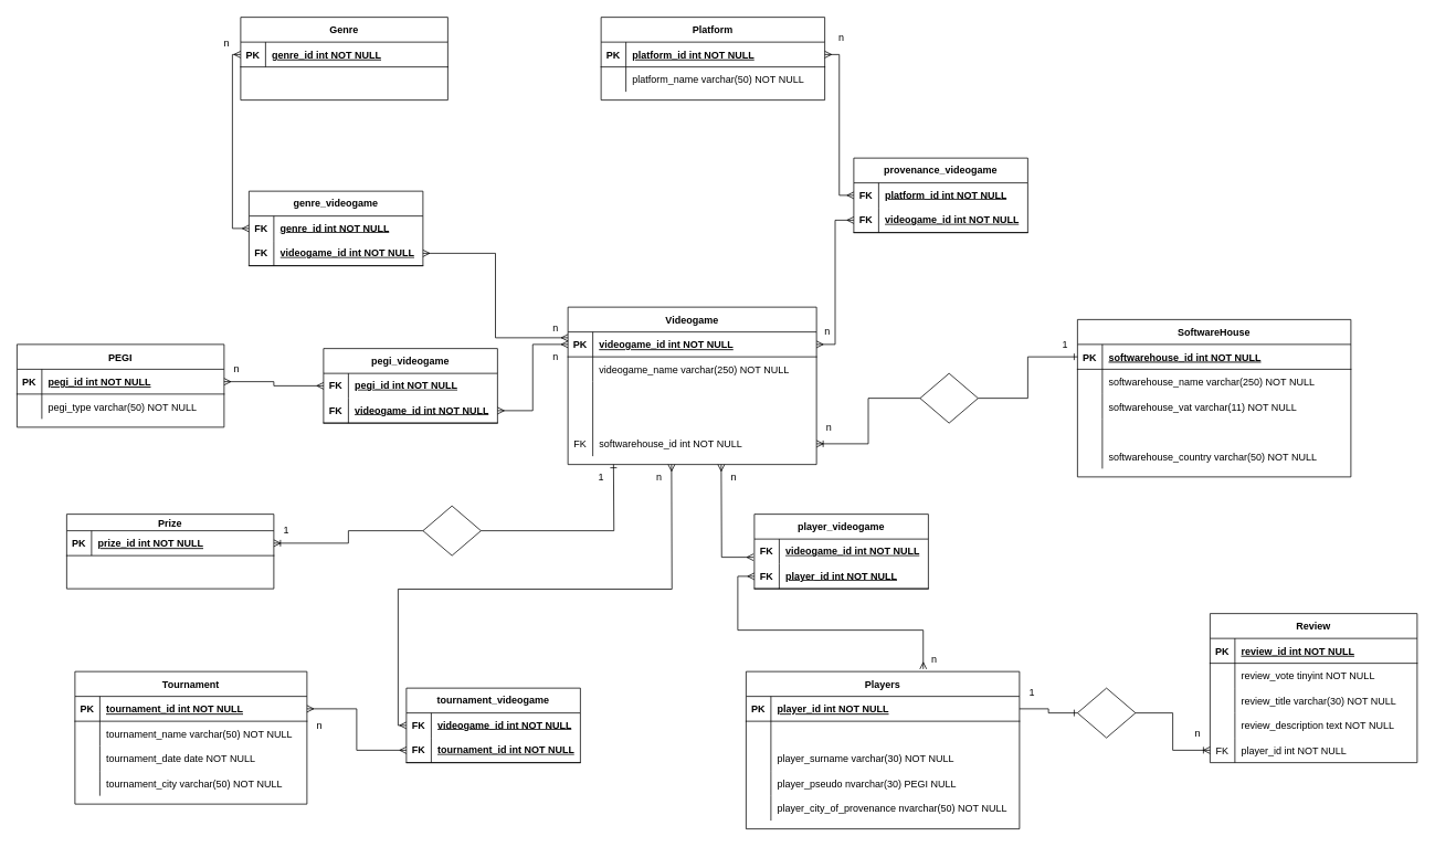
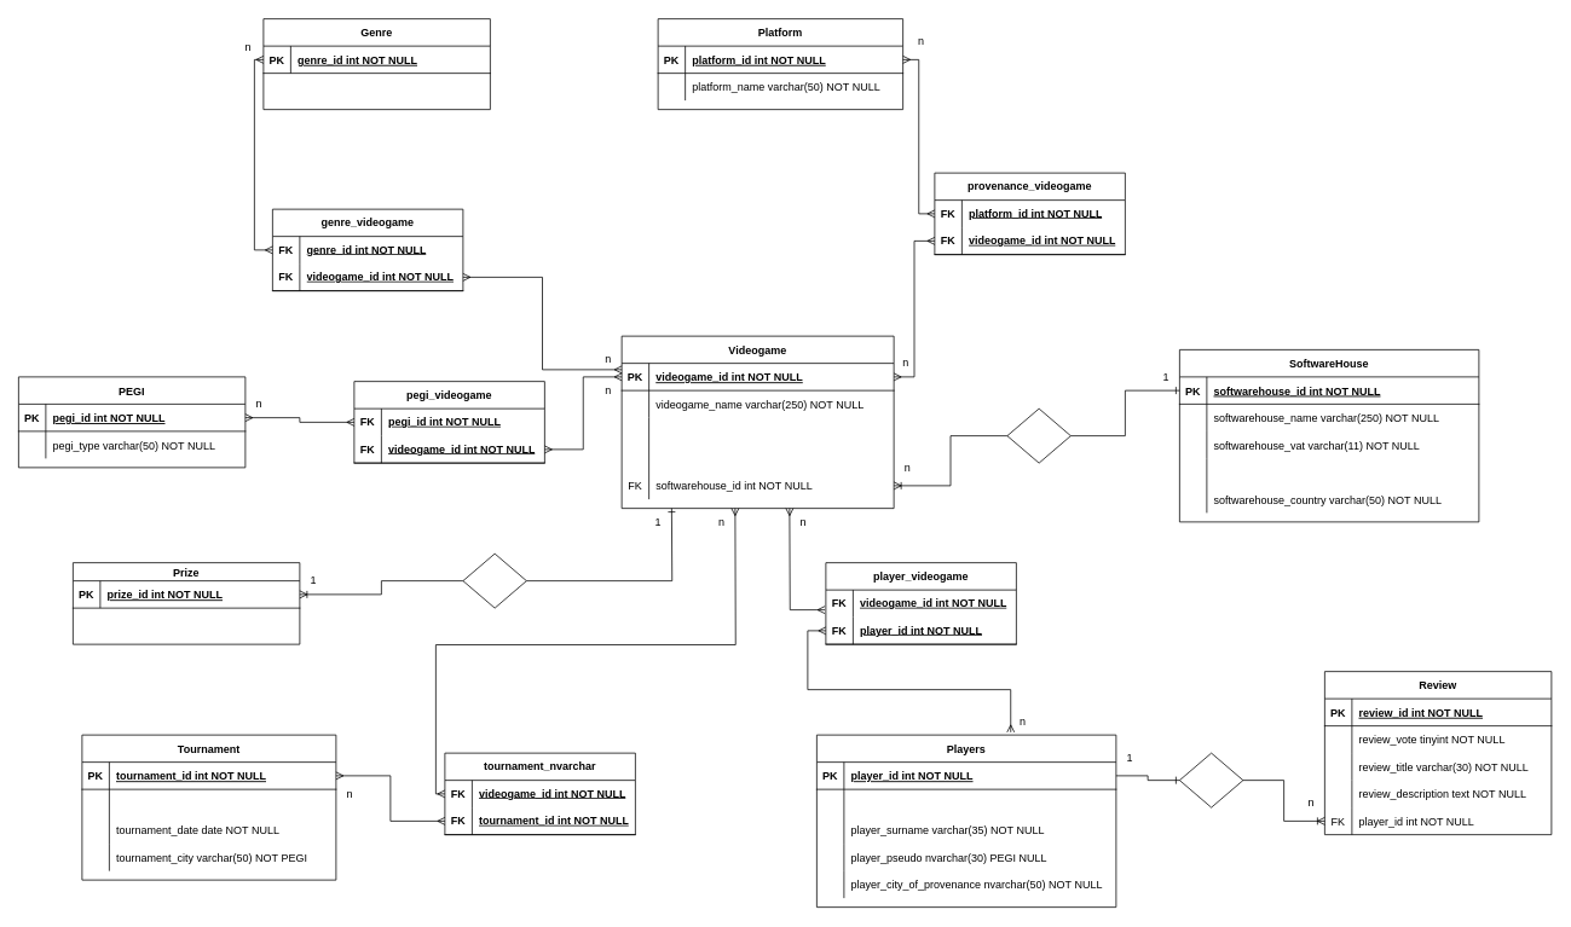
- <mxCell id="144" value="tournament_videogame" style="shape=table;startSize=30;container=1;collapsible=1;childLayout=tableLayout;fixedRows=1;rowLines=0;fontStyle=1;align=center;resizeLast=1;html=1;whiteSpace=wrap;" parent="1" vertex="1"><mxGeometry x="490" y="830" width="210" height="90" as="geometry" /></mxCell>
+ <mxCell id="144" value="tournament_nvarchar" style="shape=table;startSize=30;container=1;collapsible=1;childLayout=tableLayout;fixedRows=1;rowLines=0;fontStyle=1;align=center;resizeLast=1;html=1;whiteSpace=wrap;" parent="1" vertex="1"><mxGeometry x="490" y="830" width="210" height="90" as="geometry" /></mxCell>
- <mxCell id="57" value="tournament_name varchar(50) NOT NULL" style="shape=partialRectangle;overflow=hidden;connectable=0;fillColor=none;top=0;left=0;bottom=0;right=0;align=left;spacingLeft=6;" parent="55" vertex="1"><mxGeometry x="30" width="250" height="30" as="geometry"><mxRectangle width="250" height="30" as="alternateBounds" /></mxGeometry></mxCell>
- <mxCell id="72" value="player_surname varchar(30) NOT NULL" style="shape=partialRectangle;overflow=hidden;connectable=0;fillColor=none;top=0;left=0;bottom=0;right=0;align=left;spacingLeft=6;" parent="70" vertex="1"><mxGeometry x="30" width="300" height="30" as="geometry"><mxRectangle width="300" height="30" as="alternateBounds" /></mxGeometry></mxCell>
+ <mxCell id="72" value="player_surname varchar(35) NOT NULL" style="shape=partialRectangle;overflow=hidden;connectable=0;fillColor=none;top=0;left=0;bottom=0;right=0;align=left;spacingLeft=6;" parent="70" vertex="1"><mxGeometry x="30" width="300" height="30" as="geometry"><mxRectangle width="300" height="30" as="alternateBounds" /></mxGeometry></mxCell>
- <mxCell id="63" value="tournament_city varchar(50) NOT NULL" style="shape=partialRectangle;overflow=hidden;connectable=0;fillColor=none;top=0;left=0;bottom=0;right=0;align=left;spacingLeft=6;" parent="61" vertex="1"><mxGeometry x="30" width="250" height="30" as="geometry"><mxRectangle width="250" height="30" as="alternateBounds" /></mxGeometry></mxCell>
+ <mxCell id="63" value="tournament_city varchar(50) NOT PEGI" style="shape=partialRectangle;overflow=hidden;connectable=0;fillColor=none;top=0;left=0;bottom=0;right=0;align=left;spacingLeft=6;" parent="61" vertex="1"><mxGeometry x="30" width="250" height="30" as="geometry"><mxRectangle width="250" height="30" as="alternateBounds" /></mxGeometry></mxCell>
